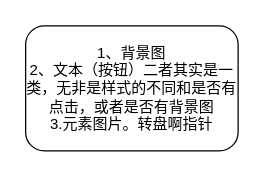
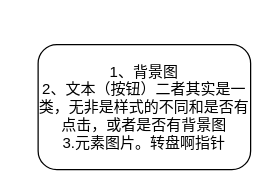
- <mxCell id="2" value="1、背景图&lt;br&gt;2、文本（按钮）二者其实是一类，无非是样式的不同和是否有点击，或者是否有背景图&lt;br&gt;3.元素图片。转盘啊指针" style="rounded=1;whiteSpace=wrap;html=1;" vertex="1" parent="1"><mxGeometry x="20" y="20" width="170" height="100" as="geometry" /></mxCell>
+ <mxCell id="2" value="1、背景图&lt;br&gt;2、文本（按钮）二者其实是一类，无非是样式的不同和是否有点击，或者是否有背景图&lt;br&gt;3.元素图片。转盘啊指针" style="rounded=1;whiteSpace=wrap;html=1;" vertex="1" parent="1"><mxGeometry x="30" y="35" width="170" height="100" as="geometry" /></mxCell>
